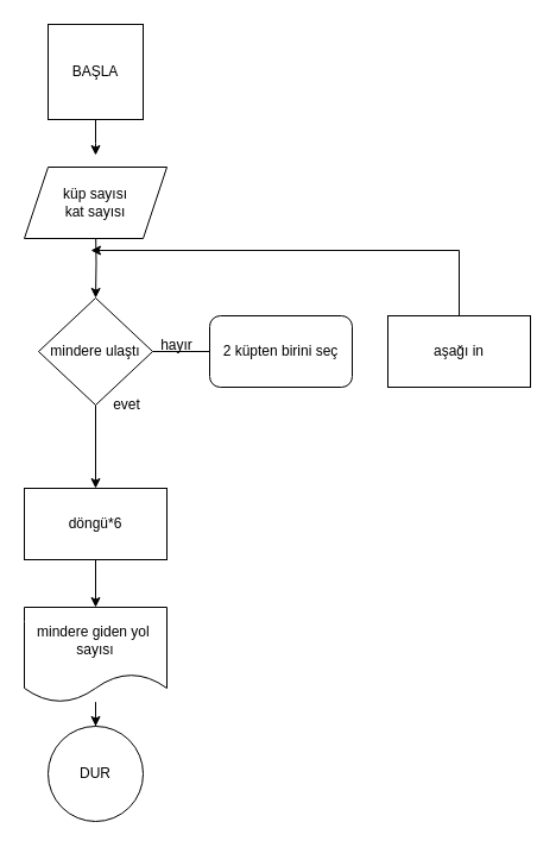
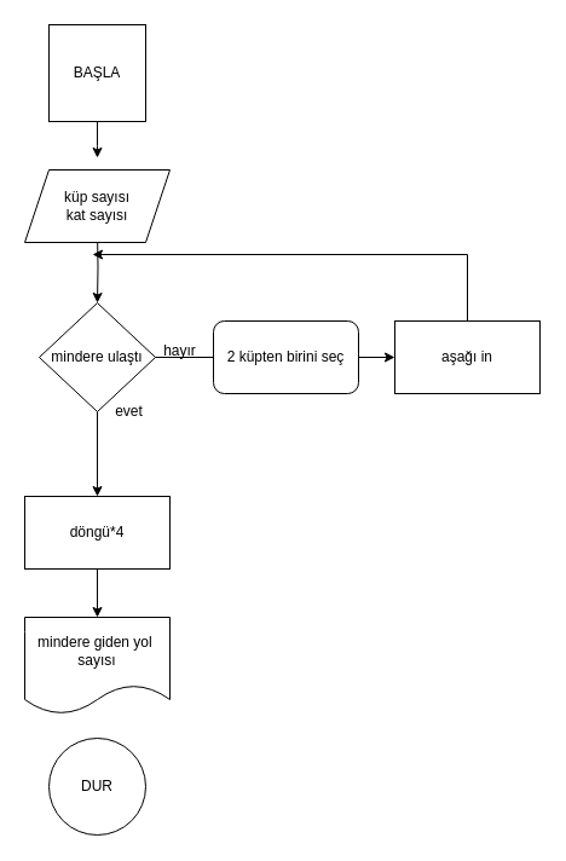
+ <mxCell id="9" value="" style="edgeStyle=orthogonalEdgeStyle;rounded=0;orthogonalLoop=1;jettySize=auto;html=1;" parent="1" source="10" target="13" edge="1"><mxGeometry relative="1" as="geometry" /></mxCell>
- <mxCell id="15" value="döngü*6" style="rounded=0;whiteSpace=wrap;html=1;" parent="1" vertex="1"><mxGeometry x="20" y="410" width="120" height="60" as="geometry" /></mxCell>
+ <mxCell id="15" value="döngü*4" style="rounded=0;whiteSpace=wrap;html=1;" parent="1" vertex="1"><mxGeometry x="20" y="410" width="120" height="60" as="geometry" /></mxCell>
- <mxCell id="17" value="" style="edgeStyle=orthogonalEdgeStyle;rounded=0;orthogonalLoop=1;jettySize=auto;html=1;" parent="1" source="18" target="4" edge="1"><mxGeometry relative="1" as="geometry" /></mxCell>
